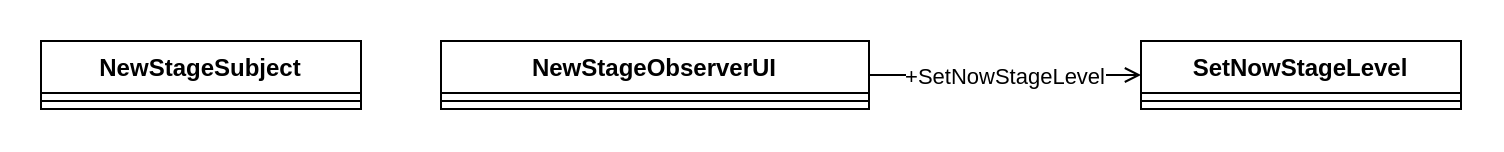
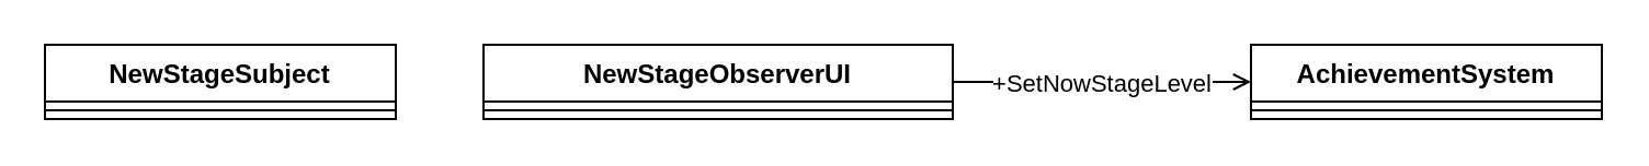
- <mxCell id="6" value="SetNowStageLevel" style="swimlane;fontStyle=1;align=center;verticalAlign=top;childLayout=stackLayout;horizontal=1;startSize=26;horizontalStack=0;resizeParent=1;resizeParentMax=0;resizeLast=0;collapsible=1;marginBottom=0;whiteSpace=wrap;html=1;" vertex="1" parent="1"><mxGeometry x="570" y="20" width="160" height="34" as="geometry" /></mxCell>
+ <mxCell id="6" value="AchievementSystem" style="swimlane;fontStyle=1;align=center;verticalAlign=top;childLayout=stackLayout;horizontal=1;startSize=26;horizontalStack=0;resizeParent=1;resizeParentMax=0;resizeLast=0;collapsible=1;marginBottom=0;whiteSpace=wrap;html=1;" vertex="1" parent="1"><mxGeometry x="570" y="20" width="160" height="34" as="geometry" /></mxCell>
